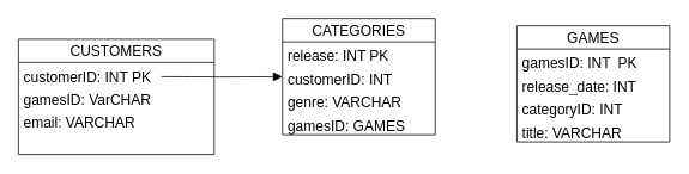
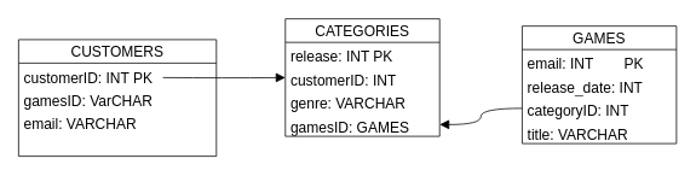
- <mxCell id="3" value="gamesID: INT&amp;nbsp;&lt;span style=&quot;white-space: pre;&quot;&gt;&#09;PK&lt;/span&gt;" style="text;strokeColor=none;fillColor=none;align=left;verticalAlign=top;spacingLeft=4;spacingRight=4;overflow=hidden;rotatable=0;points=[[0,0.5],[1,0.5]];portConstraint=eastwest;whiteSpace=wrap;html=1;fontSize=16;" vertex="1" parent="2"><mxGeometry y="26" width="170" height="26" as="geometry" /></mxCell>
+ <mxCell id="3" value="email: INT&amp;nbsp;&lt;span style=&quot;white-space: pre;&quot;&gt;&#09;PK&lt;/span&gt;" style="text;strokeColor=none;fillColor=none;align=left;verticalAlign=top;spacingLeft=4;spacingRight=4;overflow=hidden;rotatable=0;points=[[0,0.5],[1,0.5]];portConstraint=eastwest;whiteSpace=wrap;html=1;fontSize=16;" vertex="1" parent="2"><mxGeometry y="26" width="170" height="26" as="geometry" /></mxCell>
+ <mxCell id="17" value="" style="endArrow=block;endFill=1;html=1;edgeStyle=orthogonalEdgeStyle;align=left;verticalAlign=top;rounded=0;fontSize=12;startSize=8;endSize=8;curved=1;" edge="1" parent="1" source="5" target="11"><mxGeometry x="-1" relative="1" as="geometry"><mxPoint x="361" y="265" as="sourcePoint" /><mxPoint x="521" y="265" as="targetPoint" /></mxGeometry></mxCell>
